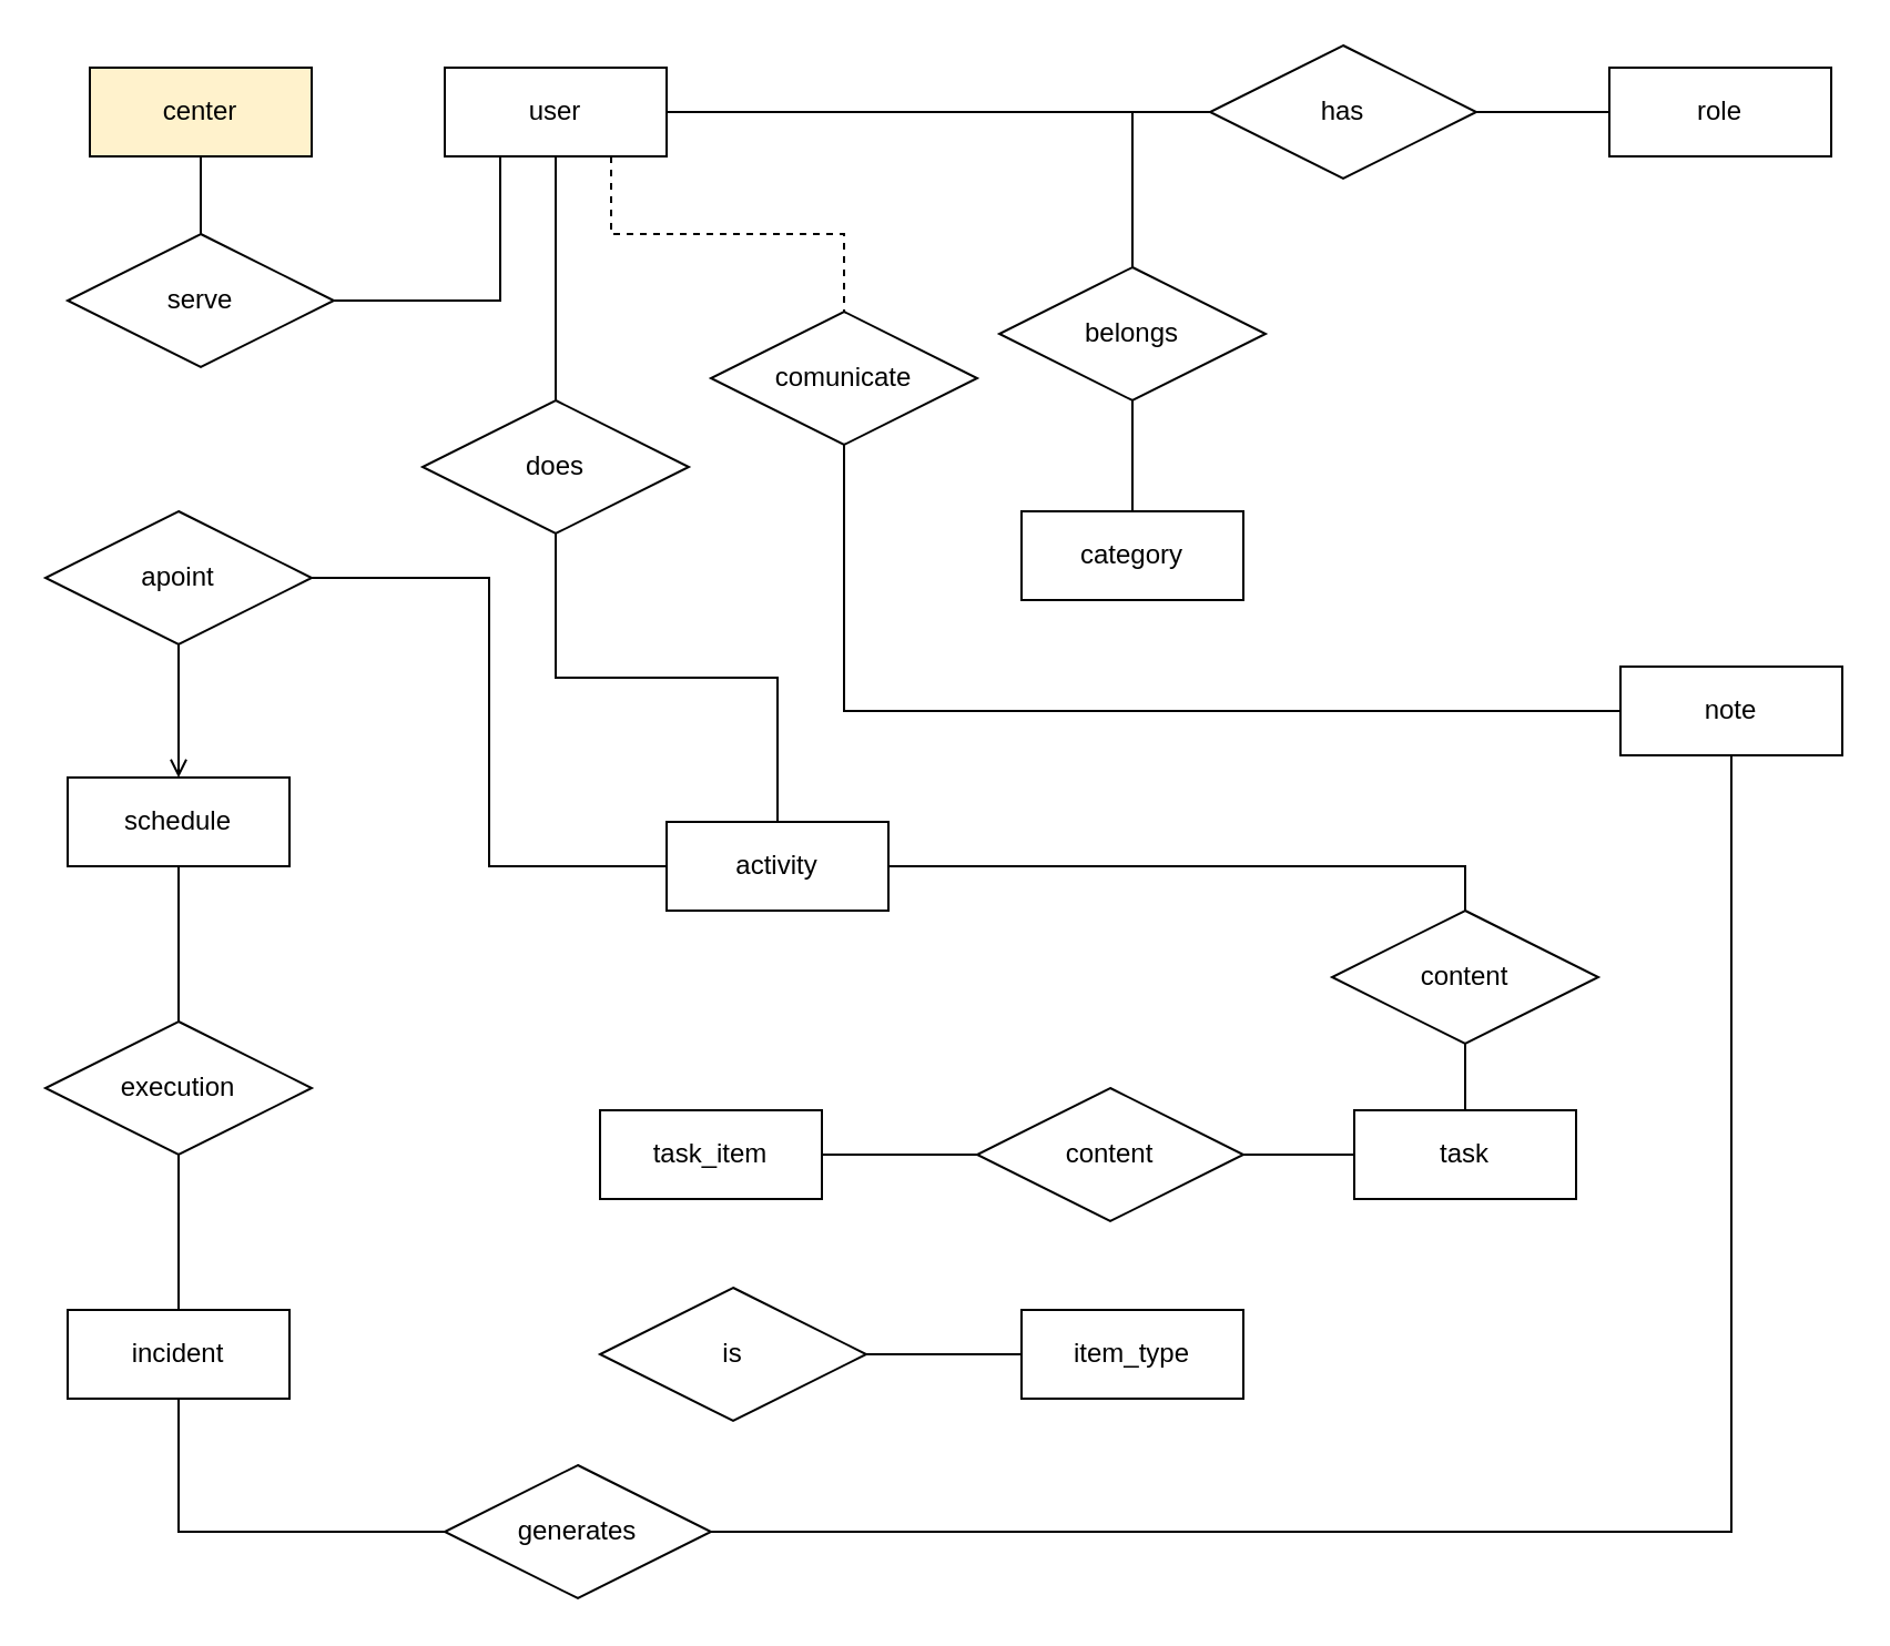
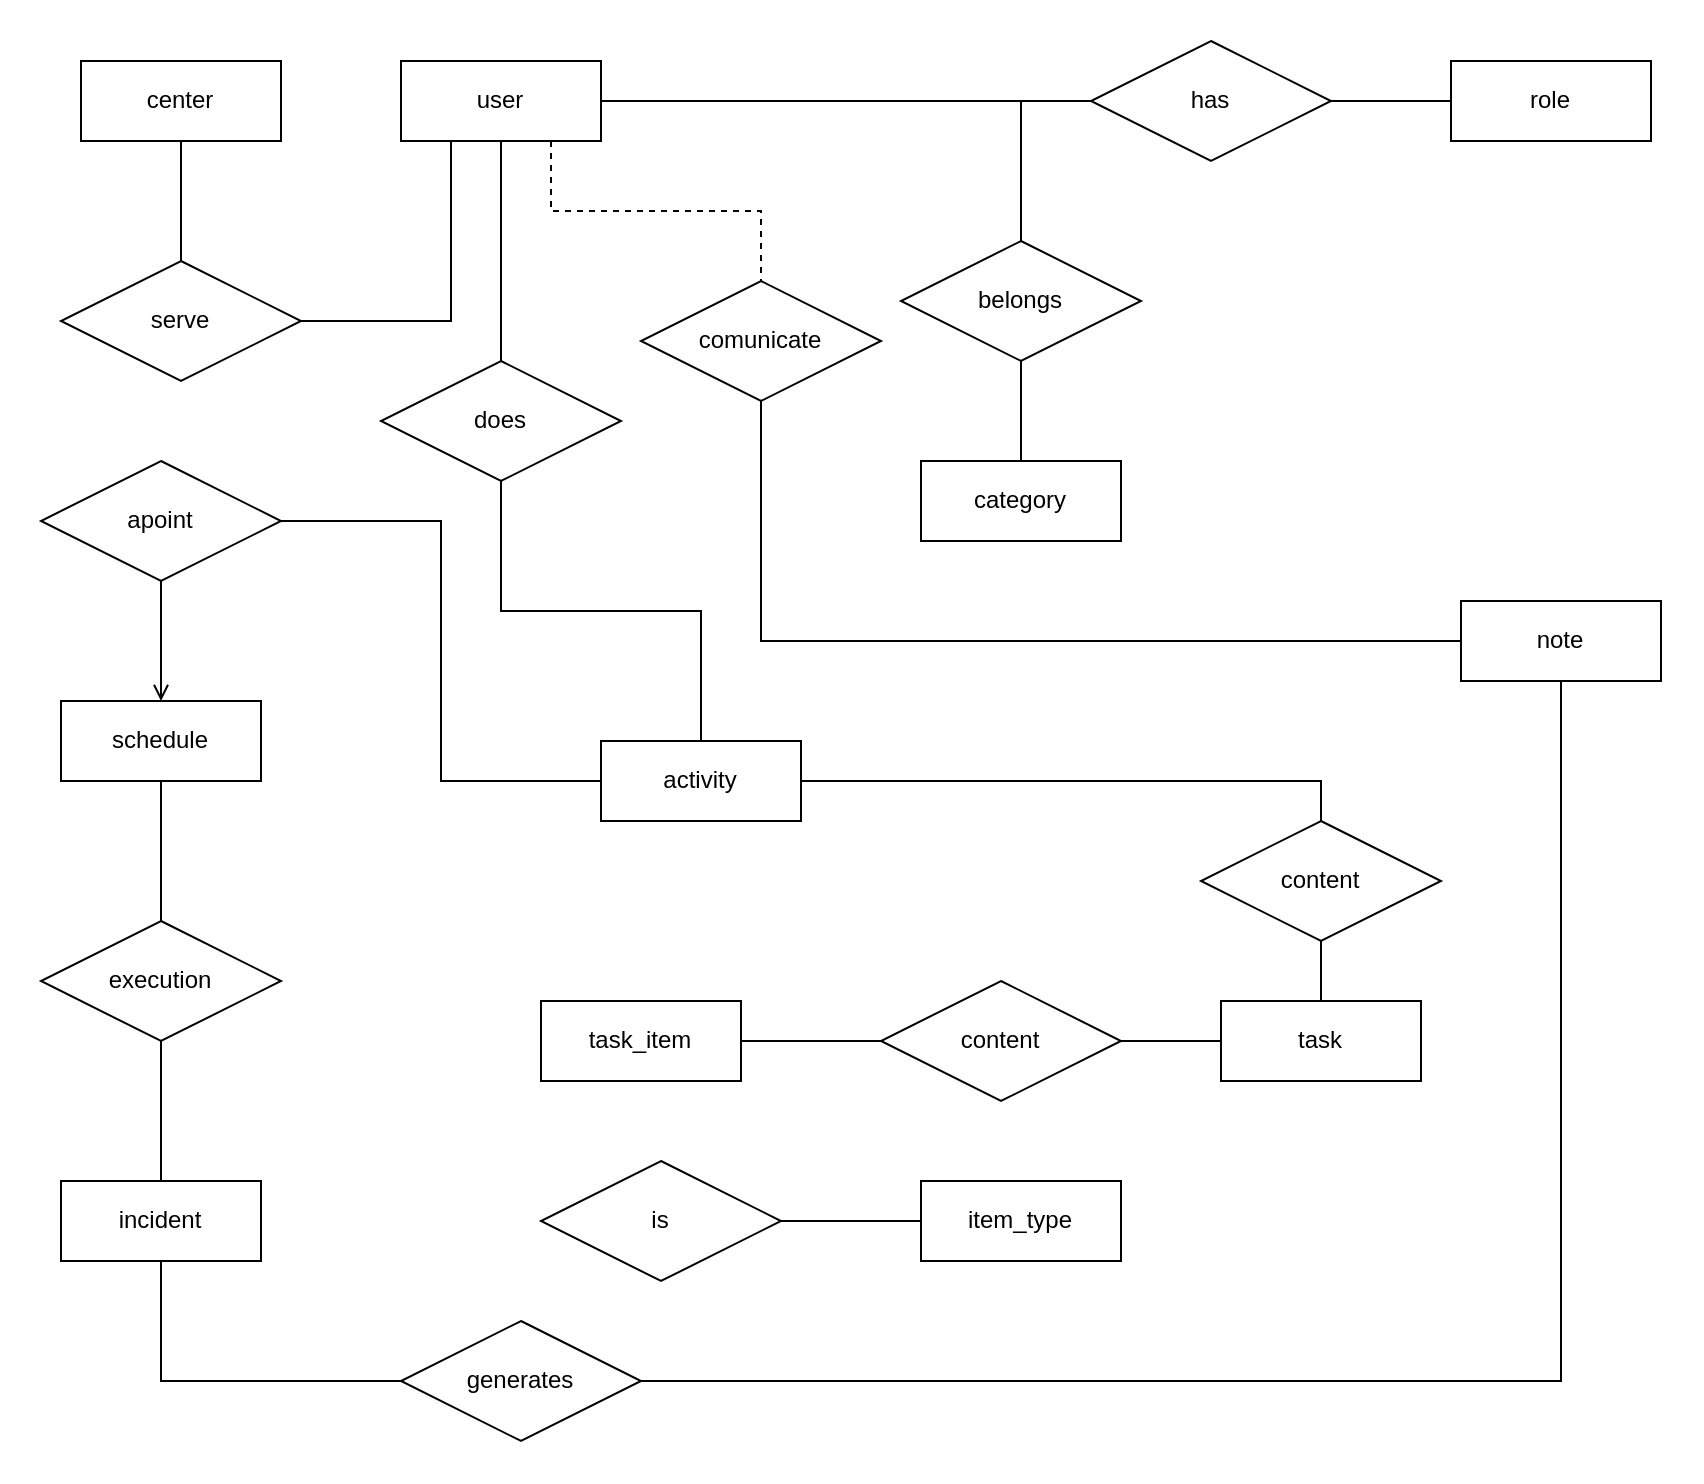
- <mxCell id="21" value="center" style="whiteSpace=wrap;html=1;align=center;fillColor=#fff2cc;" vertex="1" parent="1"><mxGeometry x="40" y="30" width="100" height="40" as="geometry" /></mxCell>
+ <mxCell id="21" value="center" style="whiteSpace=wrap;html=1;align=center;" vertex="1" parent="1"><mxGeometry x="40" y="30" width="100" height="40" as="geometry" /></mxCell>
- <mxCell id="24" value="serve" style="shape=rhombus;perimeter=rhombusPerimeter;whiteSpace=wrap;html=1;align=center;" vertex="1" parent="1"><mxGeometry x="30" y="105" width="120" height="60" as="geometry" /></mxCell>
+ <mxCell id="24" value="serve" style="shape=rhombus;perimeter=rhombusPerimeter;whiteSpace=wrap;html=1;align=center;" vertex="1" parent="1"><mxGeometry x="30" y="130" width="120" height="60" as="geometry" /></mxCell>
